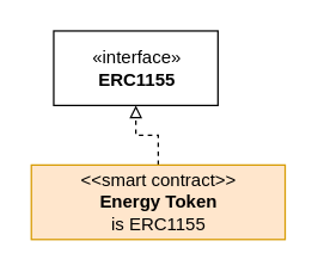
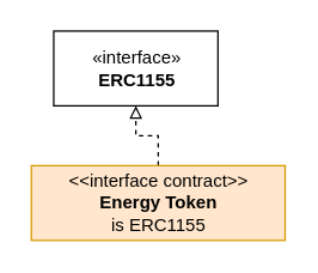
- <mxCell id="4" value="&amp;lt;&amp;lt;smart contract&amp;gt;&amp;gt;&lt;br&gt;&lt;b&gt;Energy Token &lt;br&gt;&lt;/b&gt;is ERC1155" style="rounded=0;whiteSpace=wrap;html=1;fillColor=#ffe6cc;strokeColor=#d79b00;" parent="1" vertex="1"><mxGeometry x="20.5" y="110" width="170" height="50" as="geometry" /></mxCell>
+ <mxCell id="4" value="&amp;lt;&amp;lt;interface contract&amp;gt;&amp;gt;&lt;br&gt;&lt;b&gt;Energy Token &lt;br&gt;&lt;/b&gt;is ERC1155" style="rounded=0;whiteSpace=wrap;html=1;fillColor=#ffe6cc;strokeColor=#d79b00;" parent="1" vertex="1"><mxGeometry x="20.5" y="110" width="170" height="50" as="geometry" /></mxCell>
